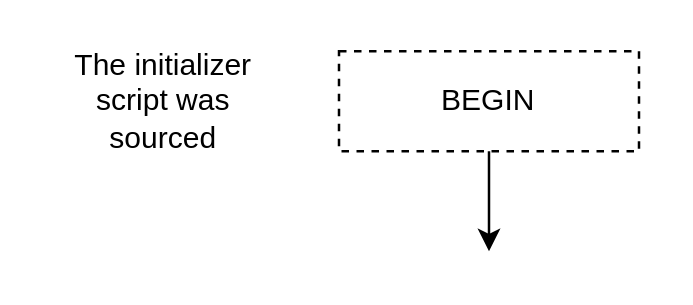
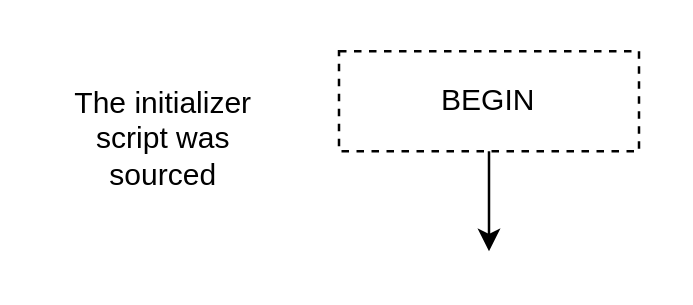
- <mxCell id="3" value="The initializer&lt;br&gt;script was sourced" style="text;html=1;strokeColor=none;fillColor=none;align=center;verticalAlign=middle;whiteSpace=wrap;rounded=0;" parent="1" vertex="1"><mxGeometry x="20" y="20" width="90" height="40" as="geometry" /></mxCell>
+ <mxCell id="3" value="The initializer&lt;br&gt;script was sourced" style="text;html=1;strokeColor=none;fillColor=none;align=center;verticalAlign=middle;whiteSpace=wrap;rounded=0;" parent="1" vertex="1"><mxGeometry x="20" y="35" width="90" height="40" as="geometry" /></mxCell>
